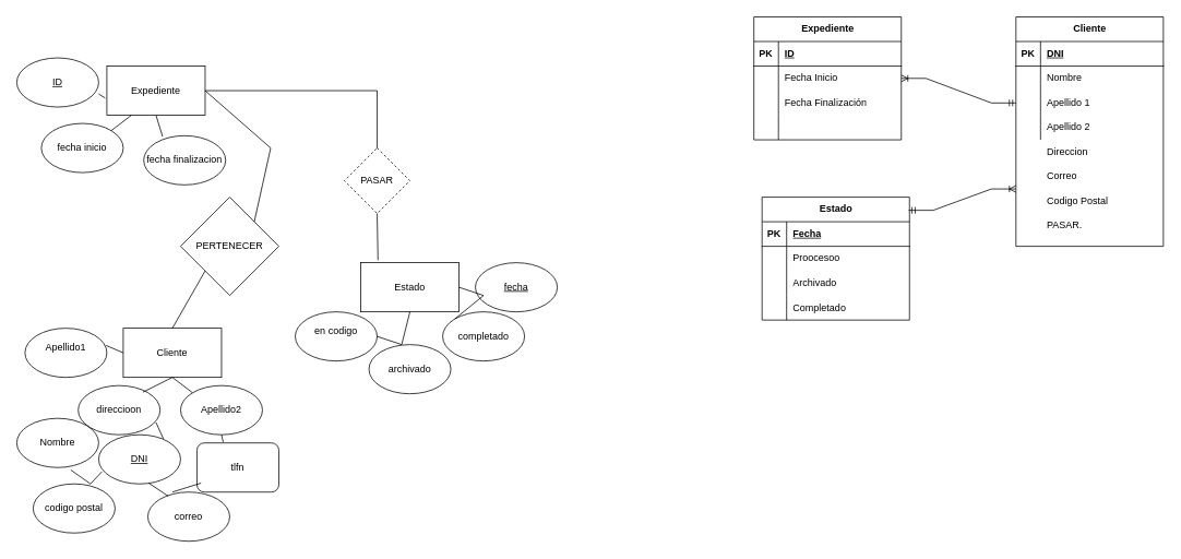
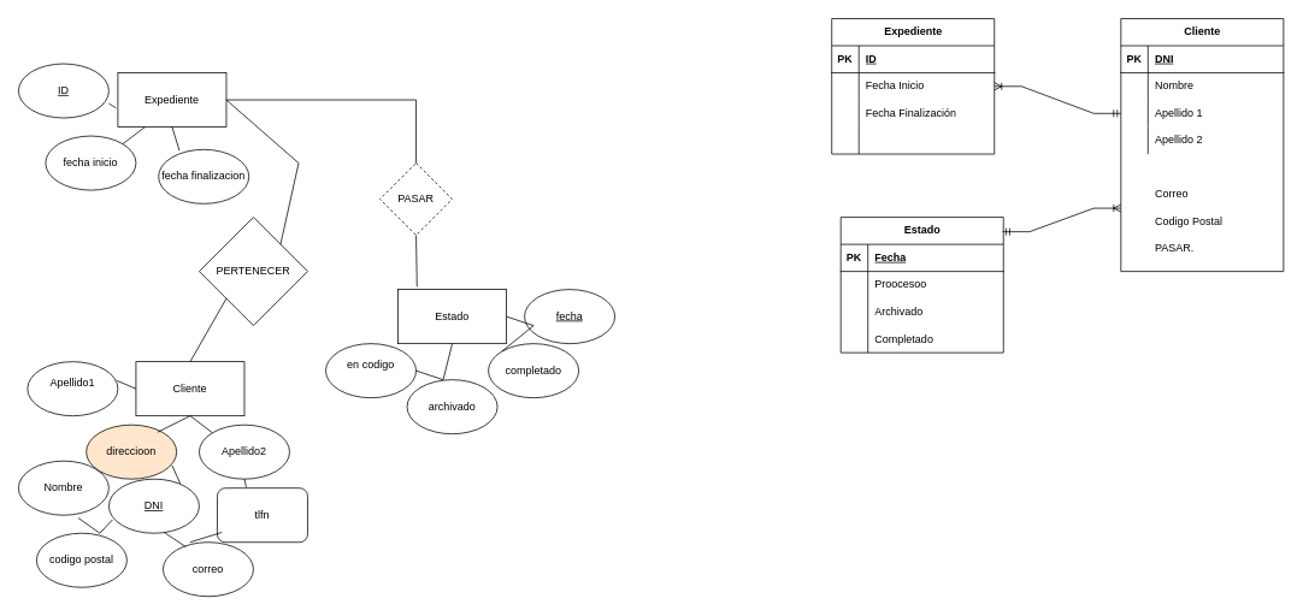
- <mxCell id="78" value="Direccion" style="shape=partialRectangle;connectable=0;fillColor=none;top=0;left=0;bottom=0;right=0;align=left;spacingLeft=6;overflow=hidden;whiteSpace=wrap;html=1;" vertex="1" parent="1"><mxGeometry x="1270" y="170" width="150" height="30" as="geometry"><mxRectangle width="150" height="30" as="alternateBounds" /></mxGeometry></mxCell>
- <mxCell id="14" value="direccioon" style="ellipse;whiteSpace=wrap;html=1;" parent="1" vertex="1"><mxGeometry x="95" y="470" width="100" height="60" as="geometry" /></mxCell>
+ <mxCell id="14" value="direccioon" style="ellipse;whiteSpace=wrap;html=1;fillColor=#ffe6cc;" parent="1" vertex="1"><mxGeometry x="95" y="470" width="100" height="60" as="geometry" /></mxCell>
